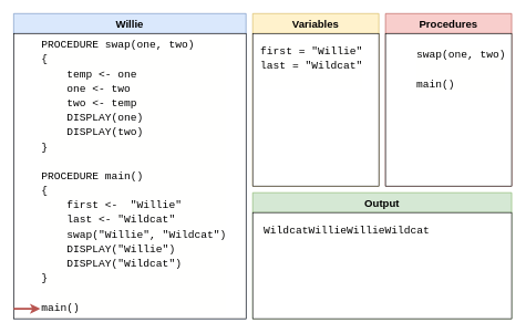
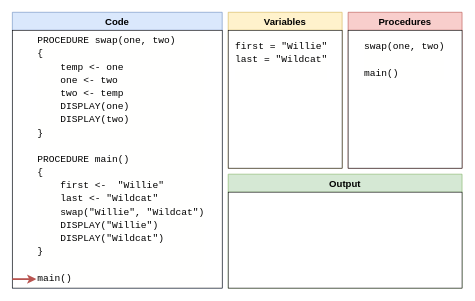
- <mxCell id="2" value="Willie" style="swimlane;fillColor=#dae8fc;strokeColor=#6c8ebf;fontSize=16;align=center;startSize=30;" parent="1" vertex="1"><mxGeometry x="20" y="20" width="350" height="460" as="geometry"><mxRectangle x="50" y="100" width="70" height="23" as="alternateBounds" /></mxGeometry></mxCell>
+ <mxCell id="2" value="Code" style="swimlane;fillColor=#dae8fc;strokeColor=#6c8ebf;fontSize=16;align=center;startSize=30;" parent="1" vertex="1"><mxGeometry x="20" y="20" width="350" height="460" as="geometry"><mxRectangle x="50" y="100" width="70" height="23" as="alternateBounds" /></mxGeometry></mxCell>
- <mxCell id="14" value="&lt;div style=&quot;background-color: rgb(255 , 255 , 254) ; font-family: &amp;#34;source code pro&amp;#34; , &amp;#34;monaco&amp;#34; , &amp;#34;menlo&amp;#34; , &amp;#34;consolas&amp;#34; , &amp;#34;courier new&amp;#34; , monospace , &amp;#34;consolas&amp;#34; , &amp;#34;courier new&amp;#34; , monospace ; font-weight: normal ; line-height: 22px&quot;&gt;swap(one, two)&lt;/div&gt;&lt;div style=&quot;background-color: rgb(255 , 255 , 254) ; font-family: &amp;#34;source code pro&amp;#34; , &amp;#34;monaco&amp;#34; , &amp;#34;menlo&amp;#34; , &amp;#34;consolas&amp;#34; , &amp;#34;courier new&amp;#34; , monospace , &amp;#34;consolas&amp;#34; , &amp;#34;courier new&amp;#34; , monospace ; font-weight: normal ; line-height: 22px&quot;&gt;&lt;br&gt;&lt;/div&gt;&lt;div style=&quot;background-color: rgb(255 , 255 , 254) ; font-family: &amp;#34;source code pro&amp;#34; , &amp;#34;monaco&amp;#34; , &amp;#34;menlo&amp;#34; , &amp;#34;consolas&amp;#34; , &amp;#34;courier new&amp;#34; , monospace , &amp;#34;consolas&amp;#34; , &amp;#34;courier new&amp;#34; , monospace ; font-weight: normal ; line-height: 22px&quot;&gt;main()&lt;/div&gt;" style="text;html=1;strokeColor=none;fillColor=none;align=left;verticalAlign=top;whiteSpace=wrap;rounded=0;fontFamily=Courier New;fontSize=16;fontStyle=1" vertex="1" parent="12"><mxGeometry x="45" y="45" width="140" height="210" as="geometry" /></mxCell>
+ <mxCell id="14" value="&lt;div style=&quot;background-color: rgb(255 , 255 , 254) ; font-family: &amp;#34;source code pro&amp;#34; , &amp;#34;monaco&amp;#34; , &amp;#34;menlo&amp;#34; , &amp;#34;consolas&amp;#34; , &amp;#34;courier new&amp;#34; , monospace , &amp;#34;consolas&amp;#34; , &amp;#34;courier new&amp;#34; , monospace ; font-weight: normal ; line-height: 22px&quot;&gt;swap(one, two)&lt;/div&gt;&lt;div style=&quot;background-color: rgb(255 , 255 , 254) ; font-family: &amp;#34;source code pro&amp;#34; , &amp;#34;monaco&amp;#34; , &amp;#34;menlo&amp;#34; , &amp;#34;consolas&amp;#34; , &amp;#34;courier new&amp;#34; , monospace , &amp;#34;consolas&amp;#34; , &amp;#34;courier new&amp;#34; , monospace ; font-weight: normal ; line-height: 22px&quot;&gt;&lt;br&gt;&lt;/div&gt;&lt;div style=&quot;background-color: rgb(255 , 255 , 254) ; font-family: &amp;#34;source code pro&amp;#34; , &amp;#34;monaco&amp;#34; , &amp;#34;menlo&amp;#34; , &amp;#34;consolas&amp;#34; , &amp;#34;courier new&amp;#34; , monospace , &amp;#34;consolas&amp;#34; , &amp;#34;courier new&amp;#34; , monospace ; font-weight: normal ; line-height: 22px&quot;&gt;main()&lt;/div&gt;" style="text;html=1;strokeColor=none;fillColor=none;align=left;verticalAlign=top;whiteSpace=wrap;rounded=0;fontFamily=Courier New;fontSize=16;fontStyle=1" vertex="1" parent="12"><mxGeometry x="25" y="40" width="140" height="210" as="geometry" /></mxCell>
- <mxCell id="11" value="&lt;div style=&quot;background-color: rgb(255 , 255 , 254) ; font-family: &amp;#34;source code pro&amp;#34; , &amp;#34;monaco&amp;#34; , &amp;#34;menlo&amp;#34; , &amp;#34;consolas&amp;#34; , &amp;#34;courier new&amp;#34; , monospace , &amp;#34;consolas&amp;#34; , &amp;#34;courier new&amp;#34; , monospace ; font-weight: normal ; line-height: 22px&quot;&gt;WildcatWillieWillieWildcat&lt;/div&gt;" style="text;html=1;strokeColor=none;fillColor=none;align=left;verticalAlign=top;whiteSpace=wrap;rounded=0;fontFamily=Courier New;fontSize=16;fontStyle=1" parent="9" vertex="1"><mxGeometry x="15" y="40" width="365" height="150" as="geometry" /></mxCell>
